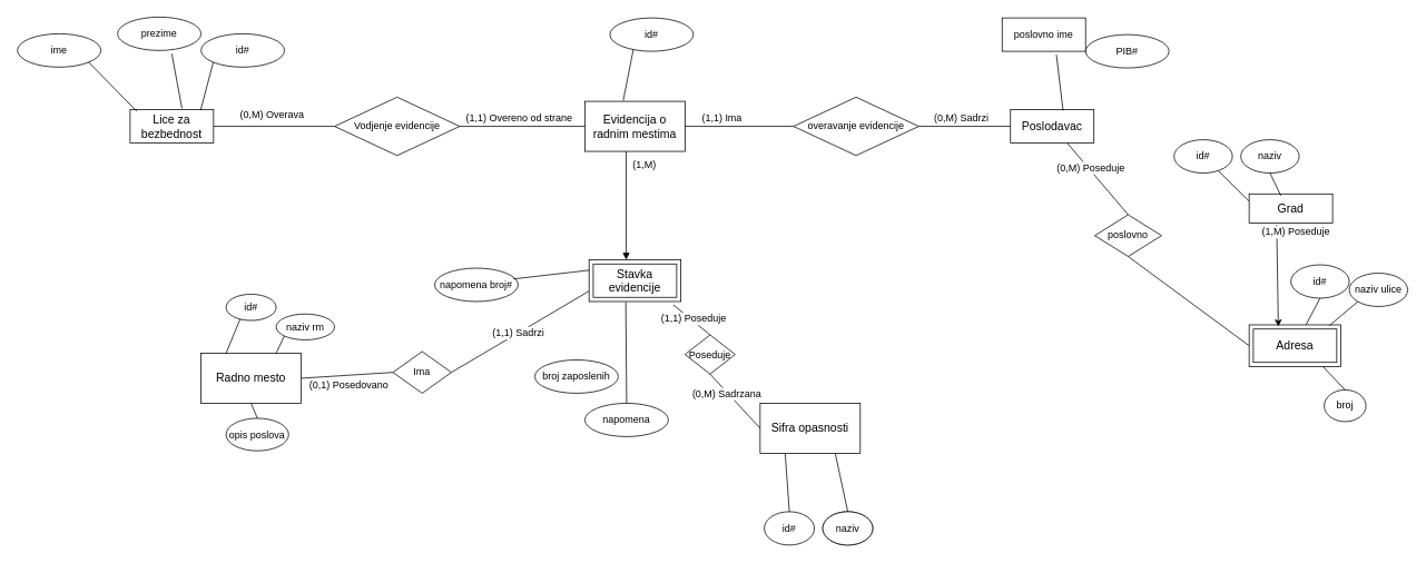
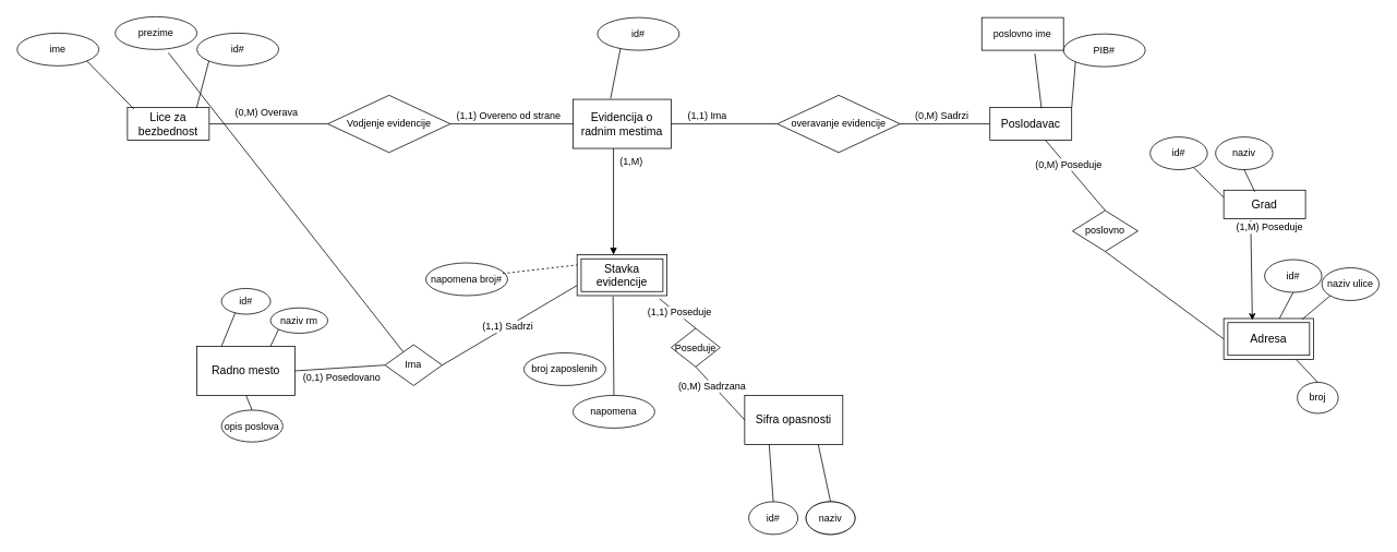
- <mxCell id="36" value="" style="endArrow=none;html=1;rounded=0;entryX=0.621;entryY=-0.04;entryDx=0;entryDy=0;exitX=0.65;exitY=1.1;exitDx=0;exitDy=0;exitPerimeter=0;entryPerimeter=0;" parent="1" source="35" target="30" edge="1"><mxGeometry width="50" height="50" relative="1" as="geometry"><mxPoint x="300" y="260" as="sourcePoint" /><mxPoint x="213" y="131" as="targetPoint" /></mxGeometry></mxCell>
+ <mxCell id="36" value="" style="endArrow=none;html=1;rounded=0;exitX=0.65;exitY=1.1;exitDx=0;exitDy=0;exitPerimeter=0;" parent="1" source="35" target="38" edge="1"><mxGeometry width="50" height="50" relative="1" as="geometry"><mxPoint x="300" y="260" as="sourcePoint" /><mxPoint x="213" y="131" as="targetPoint" /></mxGeometry></mxCell>
+ <mxCell id="20" value="" style="endArrow=none;html=1;rounded=0;entryX=1;entryY=0;entryDx=0;entryDy=0;exitX=0;exitY=1;exitDx=0;exitDy=0;" parent="1" source="19" target="13" edge="1"><mxGeometry width="50" height="50" relative="1" as="geometry"><mxPoint x="1200" y="201" as="sourcePoint" /><mxPoint x="1295" y="194" as="targetPoint" /></mxGeometry></mxCell>
- <mxCell id="12" value="" style="endArrow=none;html=1;rounded=0;entryX=0;entryY=0.25;entryDx=0;entryDy=0;exitX=0.94;exitY=0.325;exitDx=0;exitDy=0;exitPerimeter=0;" parent="1" source="11" target="7" edge="1"><mxGeometry width="50" height="50" relative="1" as="geometry"><mxPoint x="610" y="341" as="sourcePoint" /><mxPoint x="665" y="289" as="targetPoint" /></mxGeometry></mxCell>
+ <mxCell id="12" value="" style="endArrow=none;html=1;rounded=0;entryX=0;entryY=0.25;entryDx=0;entryDy=0;exitX=0.94;exitY=0.325;exitDx=0;exitDy=0;exitPerimeter=0;dashed=1;" parent="1" source="11" target="7" edge="1"><mxGeometry width="50" height="50" relative="1" as="geometry"><mxPoint x="610" y="341" as="sourcePoint" /><mxPoint x="665" y="289" as="targetPoint" /></mxGeometry></mxCell>
